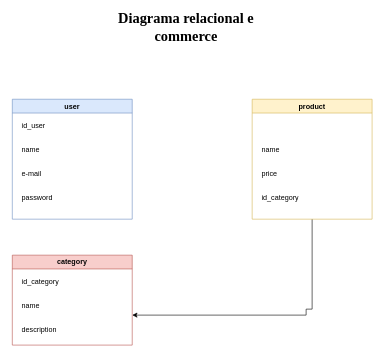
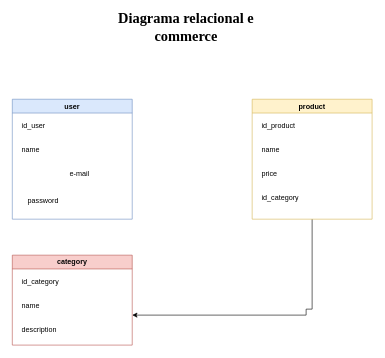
+ <mxCell id="9" value="id_product" style="text;strokeColor=none;fillColor=none;align=left;verticalAlign=middle;spacingLeft=4;spacingRight=4;overflow=hidden;points=[[0,0.5],[1,0.5]];portConstraint=eastwest;rotatable=0;whiteSpace=wrap;html=1;" vertex="1" parent="8"><mxGeometry x="10" y="30" width="80" height="30" as="geometry" /></mxCell>
- <mxCell id="5" value="e-mail" style="text;strokeColor=none;fillColor=none;align=left;verticalAlign=middle;spacingLeft=4;spacingRight=4;overflow=hidden;points=[[0,0.5],[1,0.5]];portConstraint=eastwest;rotatable=0;whiteSpace=wrap;html=1;" vertex="1" parent="2"><mxGeometry x="10" y="110" width="80" height="30" as="geometry" /></mxCell>
+ <mxCell id="5" value="e-mail" style="text;strokeColor=none;fillColor=none;align=left;verticalAlign=middle;spacingLeft=4;spacingRight=4;overflow=hidden;points=[[0,0.5],[1,0.5]];portConstraint=eastwest;rotatable=0;whiteSpace=wrap;html=1;" vertex="1" parent="2"><mxGeometry x="90" y="110" width="80" height="30" as="geometry" /></mxCell>
- <mxCell id="6" value="password" style="text;strokeColor=none;fillColor=none;align=left;verticalAlign=middle;spacingLeft=4;spacingRight=4;overflow=hidden;points=[[0,0.5],[1,0.5]];portConstraint=eastwest;rotatable=0;whiteSpace=wrap;html=1;" vertex="1" parent="2"><mxGeometry x="10" y="150" width="80" height="30" as="geometry" /></mxCell>
+ <mxCell id="6" value="password" style="text;strokeColor=none;fillColor=none;align=left;verticalAlign=middle;spacingLeft=4;spacingRight=4;overflow=hidden;points=[[0,0.5],[1,0.5]];portConstraint=eastwest;rotatable=0;whiteSpace=wrap;html=1;" vertex="1" parent="2"><mxGeometry x="20" y="155" width="80" height="30" as="geometry" /></mxCell>
